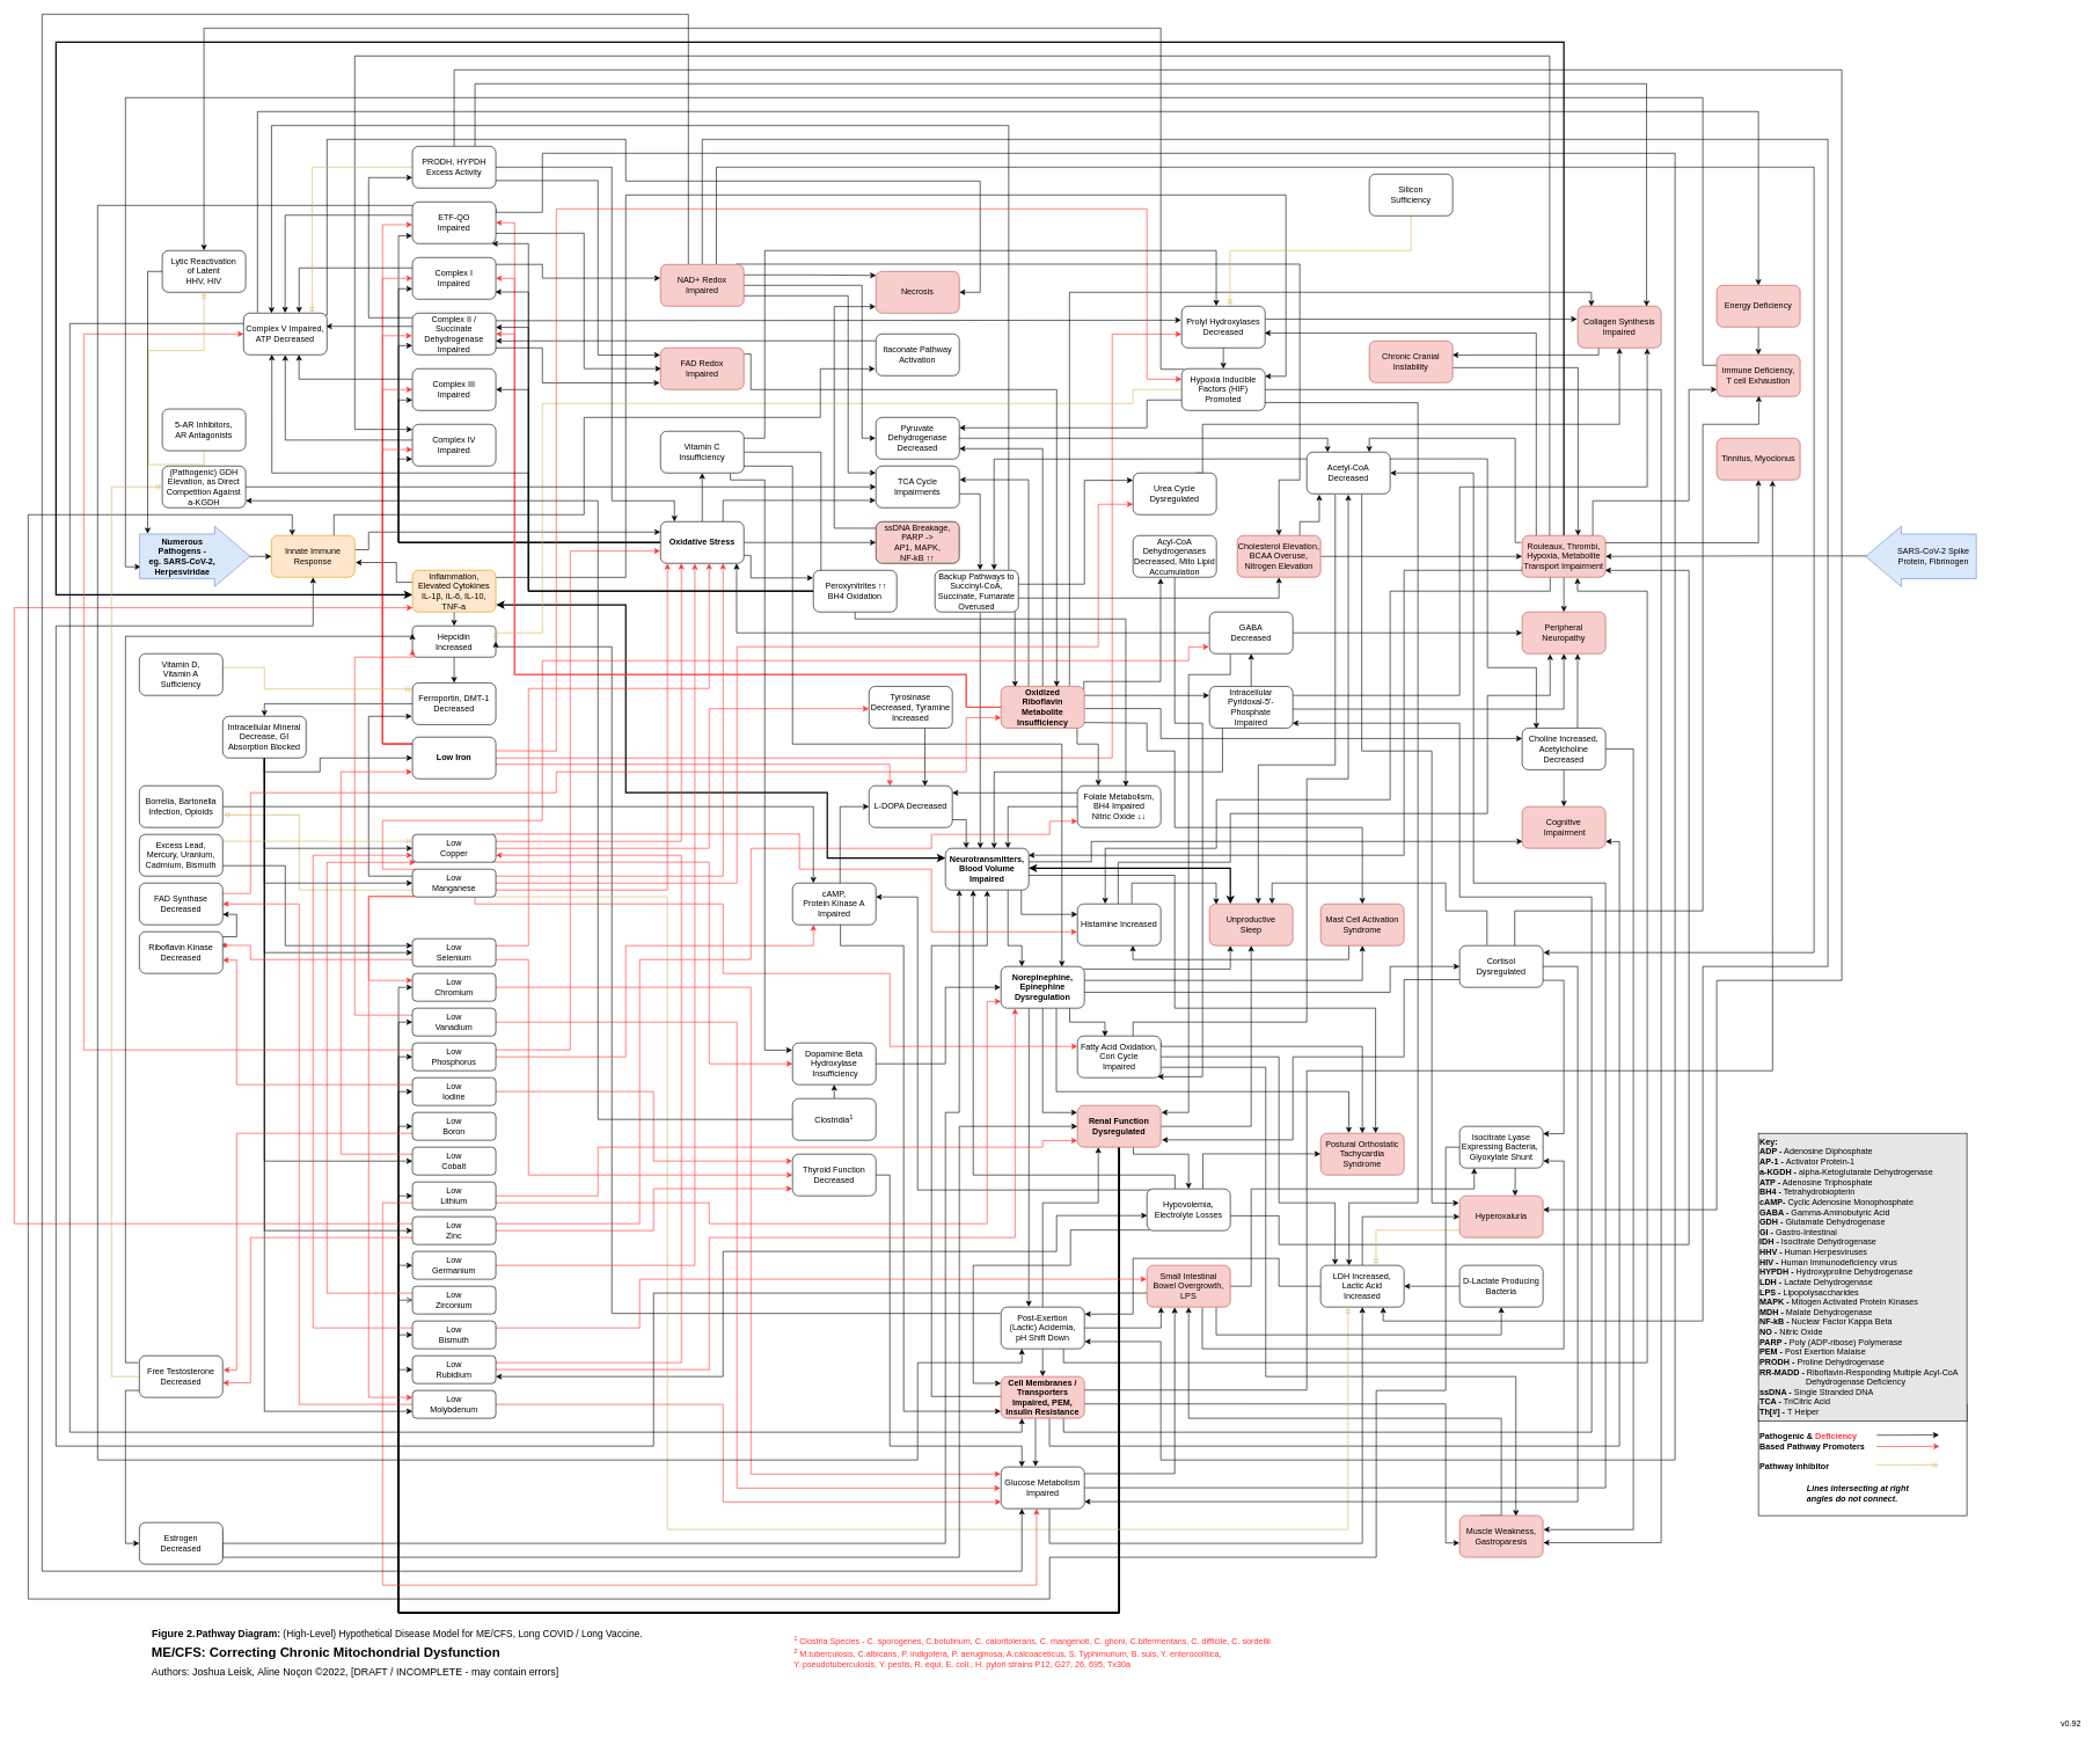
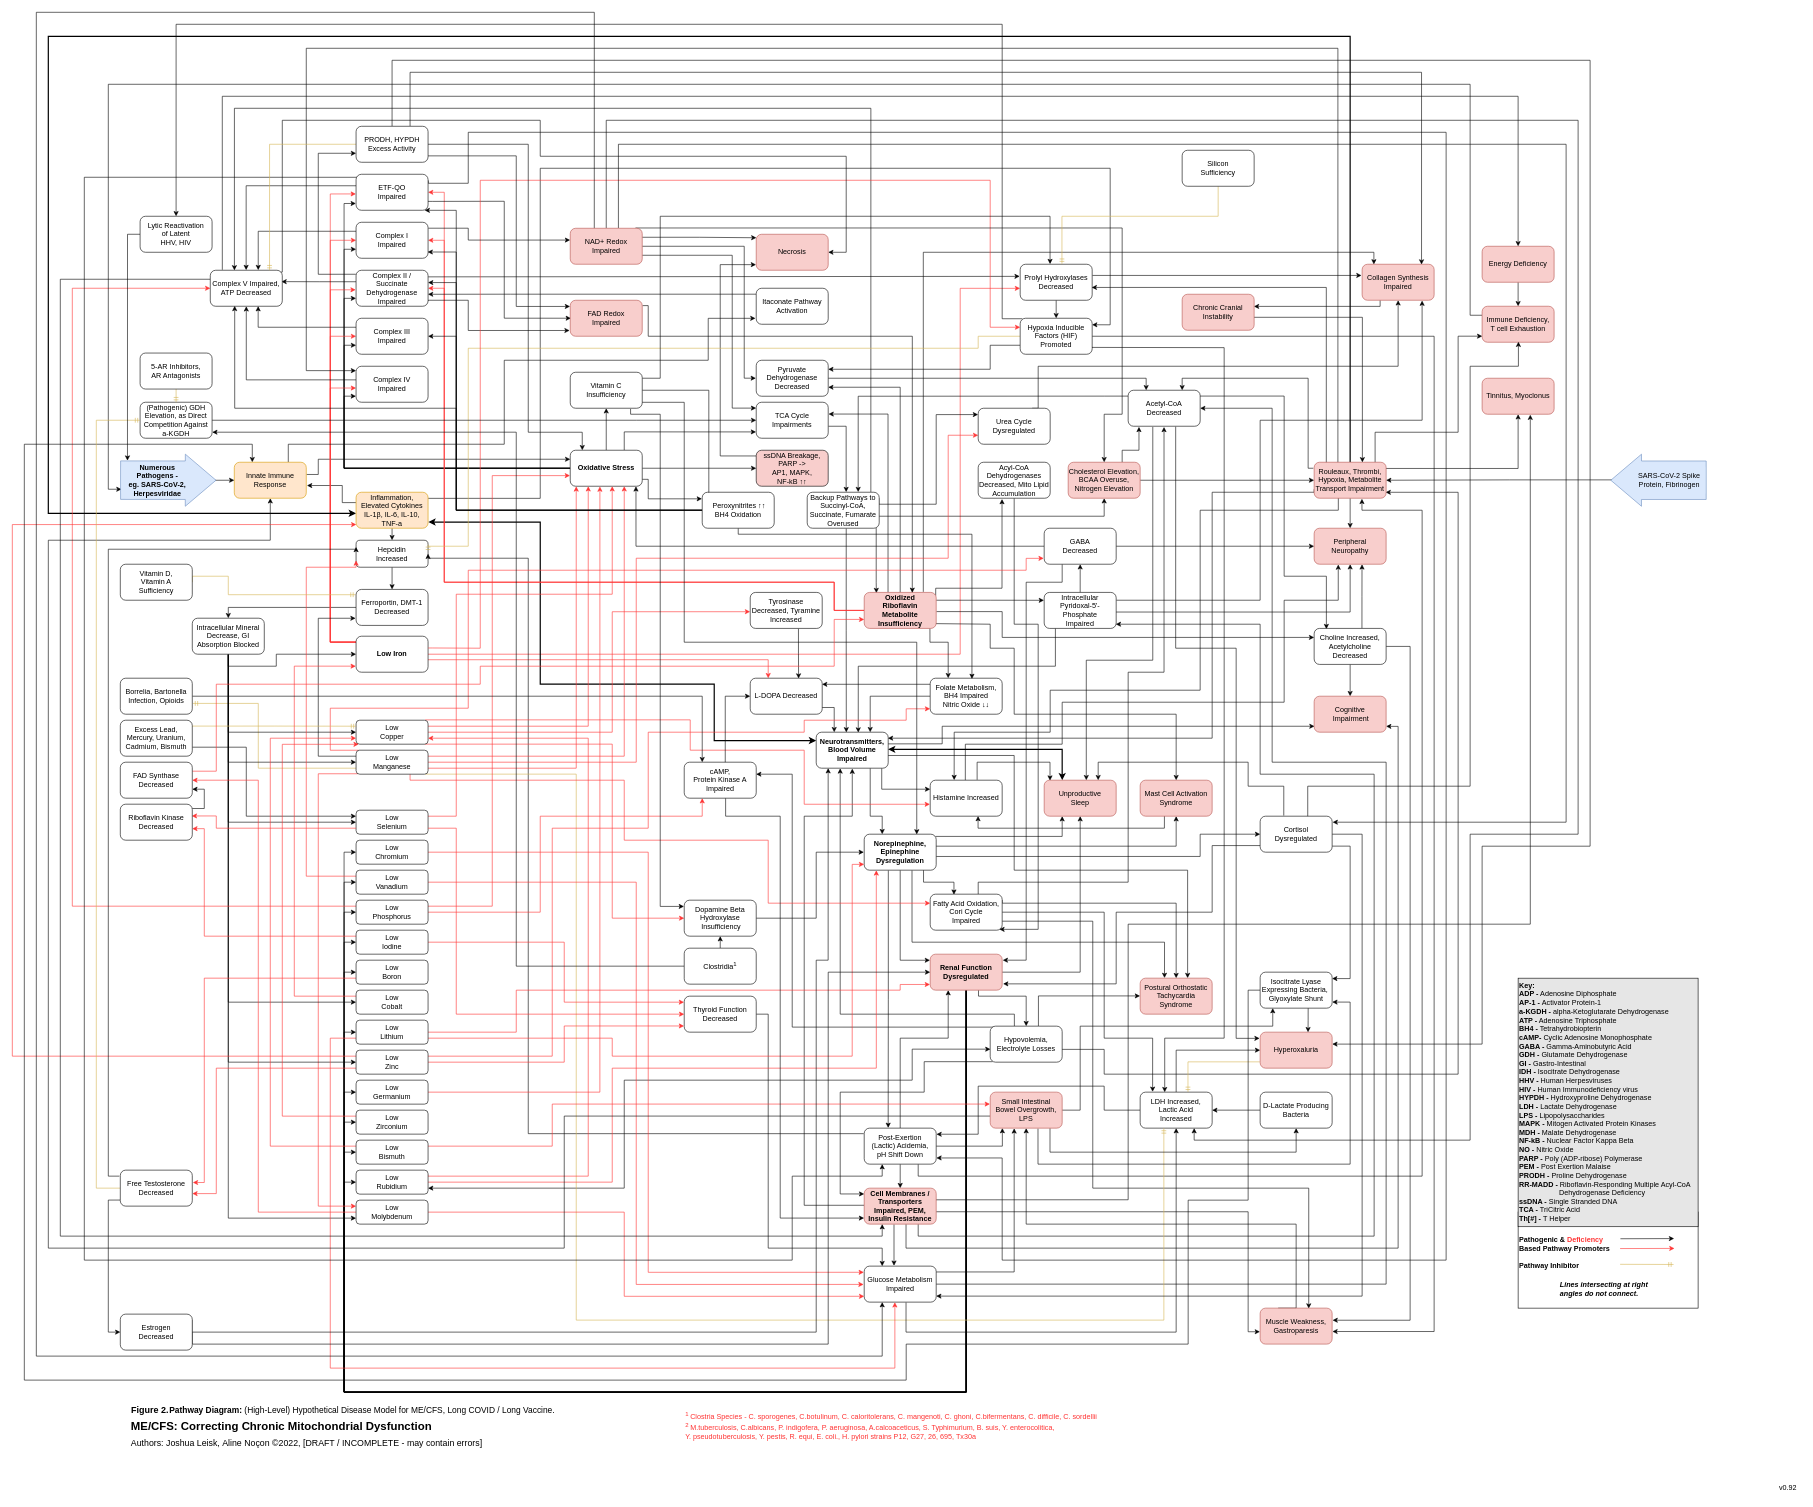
- <mxCell id="270" style="edgeStyle=orthogonalEdgeStyle;rounded=0;orthogonalLoop=1;jettySize=auto;html=1;exitX=0.5;exitY=1;exitDx=0;exitDy=0;fontColor=#000000;endArrow=ERmandOne;endFill=0;strokeColor=#D6B656;" parent="1" source="271" target="371" edge="1"><mxGeometry relative="1" as="geometry" /></mxCell>
+ <mxCell id="270" style="edgeStyle=orthogonalEdgeStyle;rounded=0;orthogonalLoop=1;jettySize=auto;html=1;exitX=0.5;exitY=1;exitDx=0;exitDy=0;entryX=0.5;entryY=0;entryDx=0;entryDy=0;fontColor=#000000;endArrow=ERmandOne;endFill=0;strokeColor=#D6B656;" parent="1" source="271" target="268" edge="1"><mxGeometry relative="1" as="geometry" /></mxCell>
- <mxCell id="221" style="edgeStyle=orthogonalEdgeStyle;rounded=0;orthogonalLoop=1;jettySize=auto;html=1;exitX=0;exitY=0.75;exitDx=0;exitDy=0;endArrow=diamond;endFill=1;strokeColor=#FF3333;entryX=0.993;entryY=0.327;entryDx=0;entryDy=0;entryPerimeter=0;" parent="1" source="201" target="373" edge="1"><mxGeometry relative="1" as="geometry"><mxPoint x="320" y="1360" as="targetPoint" /><Array as="points"><mxPoint x="360" y="1380" /><mxPoint x="360" y="1360" /></Array></mxGeometry></mxCell>
+ <mxCell id="221" style="edgeStyle=orthogonalEdgeStyle;rounded=0;orthogonalLoop=1;jettySize=auto;html=1;exitX=0;exitY=0.75;exitDx=0;exitDy=0;endArrow=classic;endFill=1;strokeColor=#FF3333;entryX=0.993;entryY=0.327;entryDx=0;entryDy=0;entryPerimeter=0;" parent="1" source="201" target="373" edge="1"><mxGeometry relative="1" as="geometry"><mxPoint x="320" y="1360" as="targetPoint" /><Array as="points"><mxPoint x="360" y="1380" /><mxPoint x="360" y="1360" /></Array></mxGeometry></mxCell>
- <mxCell id="185" style="edgeStyle=orthogonalEdgeStyle;rounded=0;orthogonalLoop=1;jettySize=auto;html=1;entryX=0;entryY=0.25;entryDx=0;entryDy=0;endArrow=classic;endFill=1;strokeColor=#FF3333;exitX=0.02;exitY=0.981;exitDx=0;exitDy=0;exitPerimeter=0;" parent="1" source="181" target="209" edge="1"><mxGeometry relative="1" as="geometry"><mxPoint x="593" y="1289" as="sourcePoint" /><Array as="points"><mxPoint x="530" y="1289" /><mxPoint x="530" y="1410" /></Array></mxGeometry></mxCell>
- <mxCell id="123" style="edgeStyle=orthogonalEdgeStyle;rounded=0;orthogonalLoop=1;jettySize=auto;html=1;exitX=0.5;exitY=1;exitDx=0;exitDy=0;entryX=0;entryY=0.5;entryDx=0;entryDy=0;startArrow=none;startFill=0;endArrow=open;endFill=1;strokeColor=#000000;strokeWidth=1;" parent="1" source="131" target="240" edge="1"><mxGeometry relative="1" as="geometry"><Array as="points"><mxPoint x="1610" y="2320" /><mxPoint x="573" y="2320" /><mxPoint x="573" y="1870" /></Array></mxGeometry></mxCell>
+ <mxCell id="123" style="edgeStyle=orthogonalEdgeStyle;rounded=0;orthogonalLoop=1;jettySize=auto;html=1;exitX=0.5;exitY=1;exitDx=0;exitDy=0;entryX=0;entryY=0.5;entryDx=0;entryDy=0;startArrow=none;startFill=0;endArrow=classic;endFill=1;strokeColor=#000000;strokeWidth=1;" parent="1" source="131" target="240" edge="1"><mxGeometry relative="1" as="geometry"><Array as="points"><mxPoint x="1610" y="2320" /><mxPoint x="573" y="2320" /><mxPoint x="573" y="1870" /></Array></mxGeometry></mxCell>
